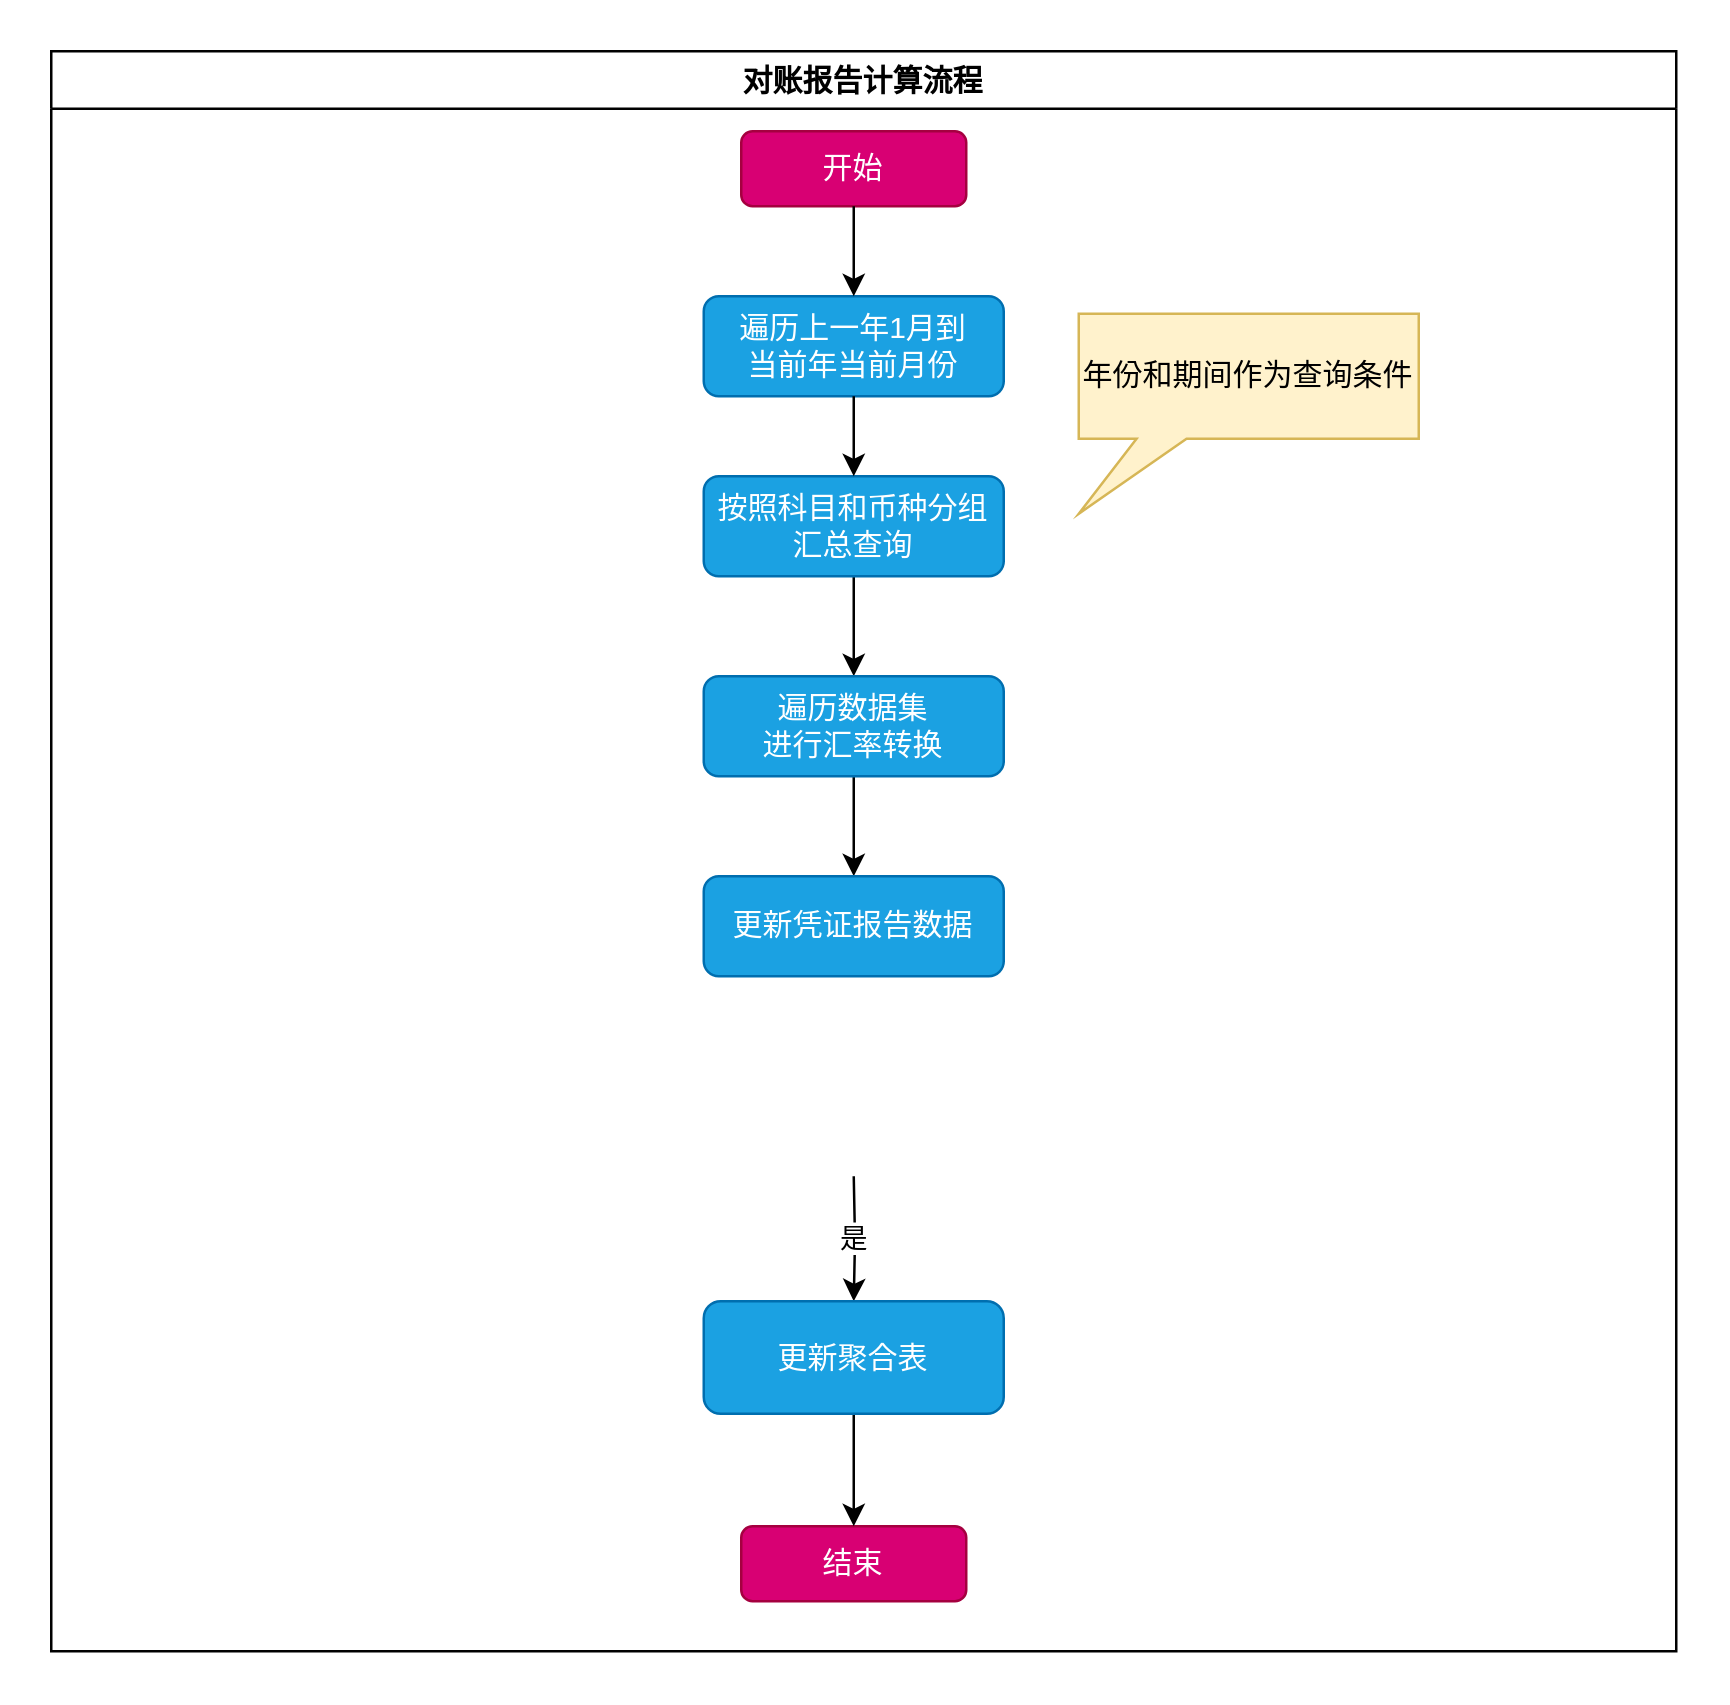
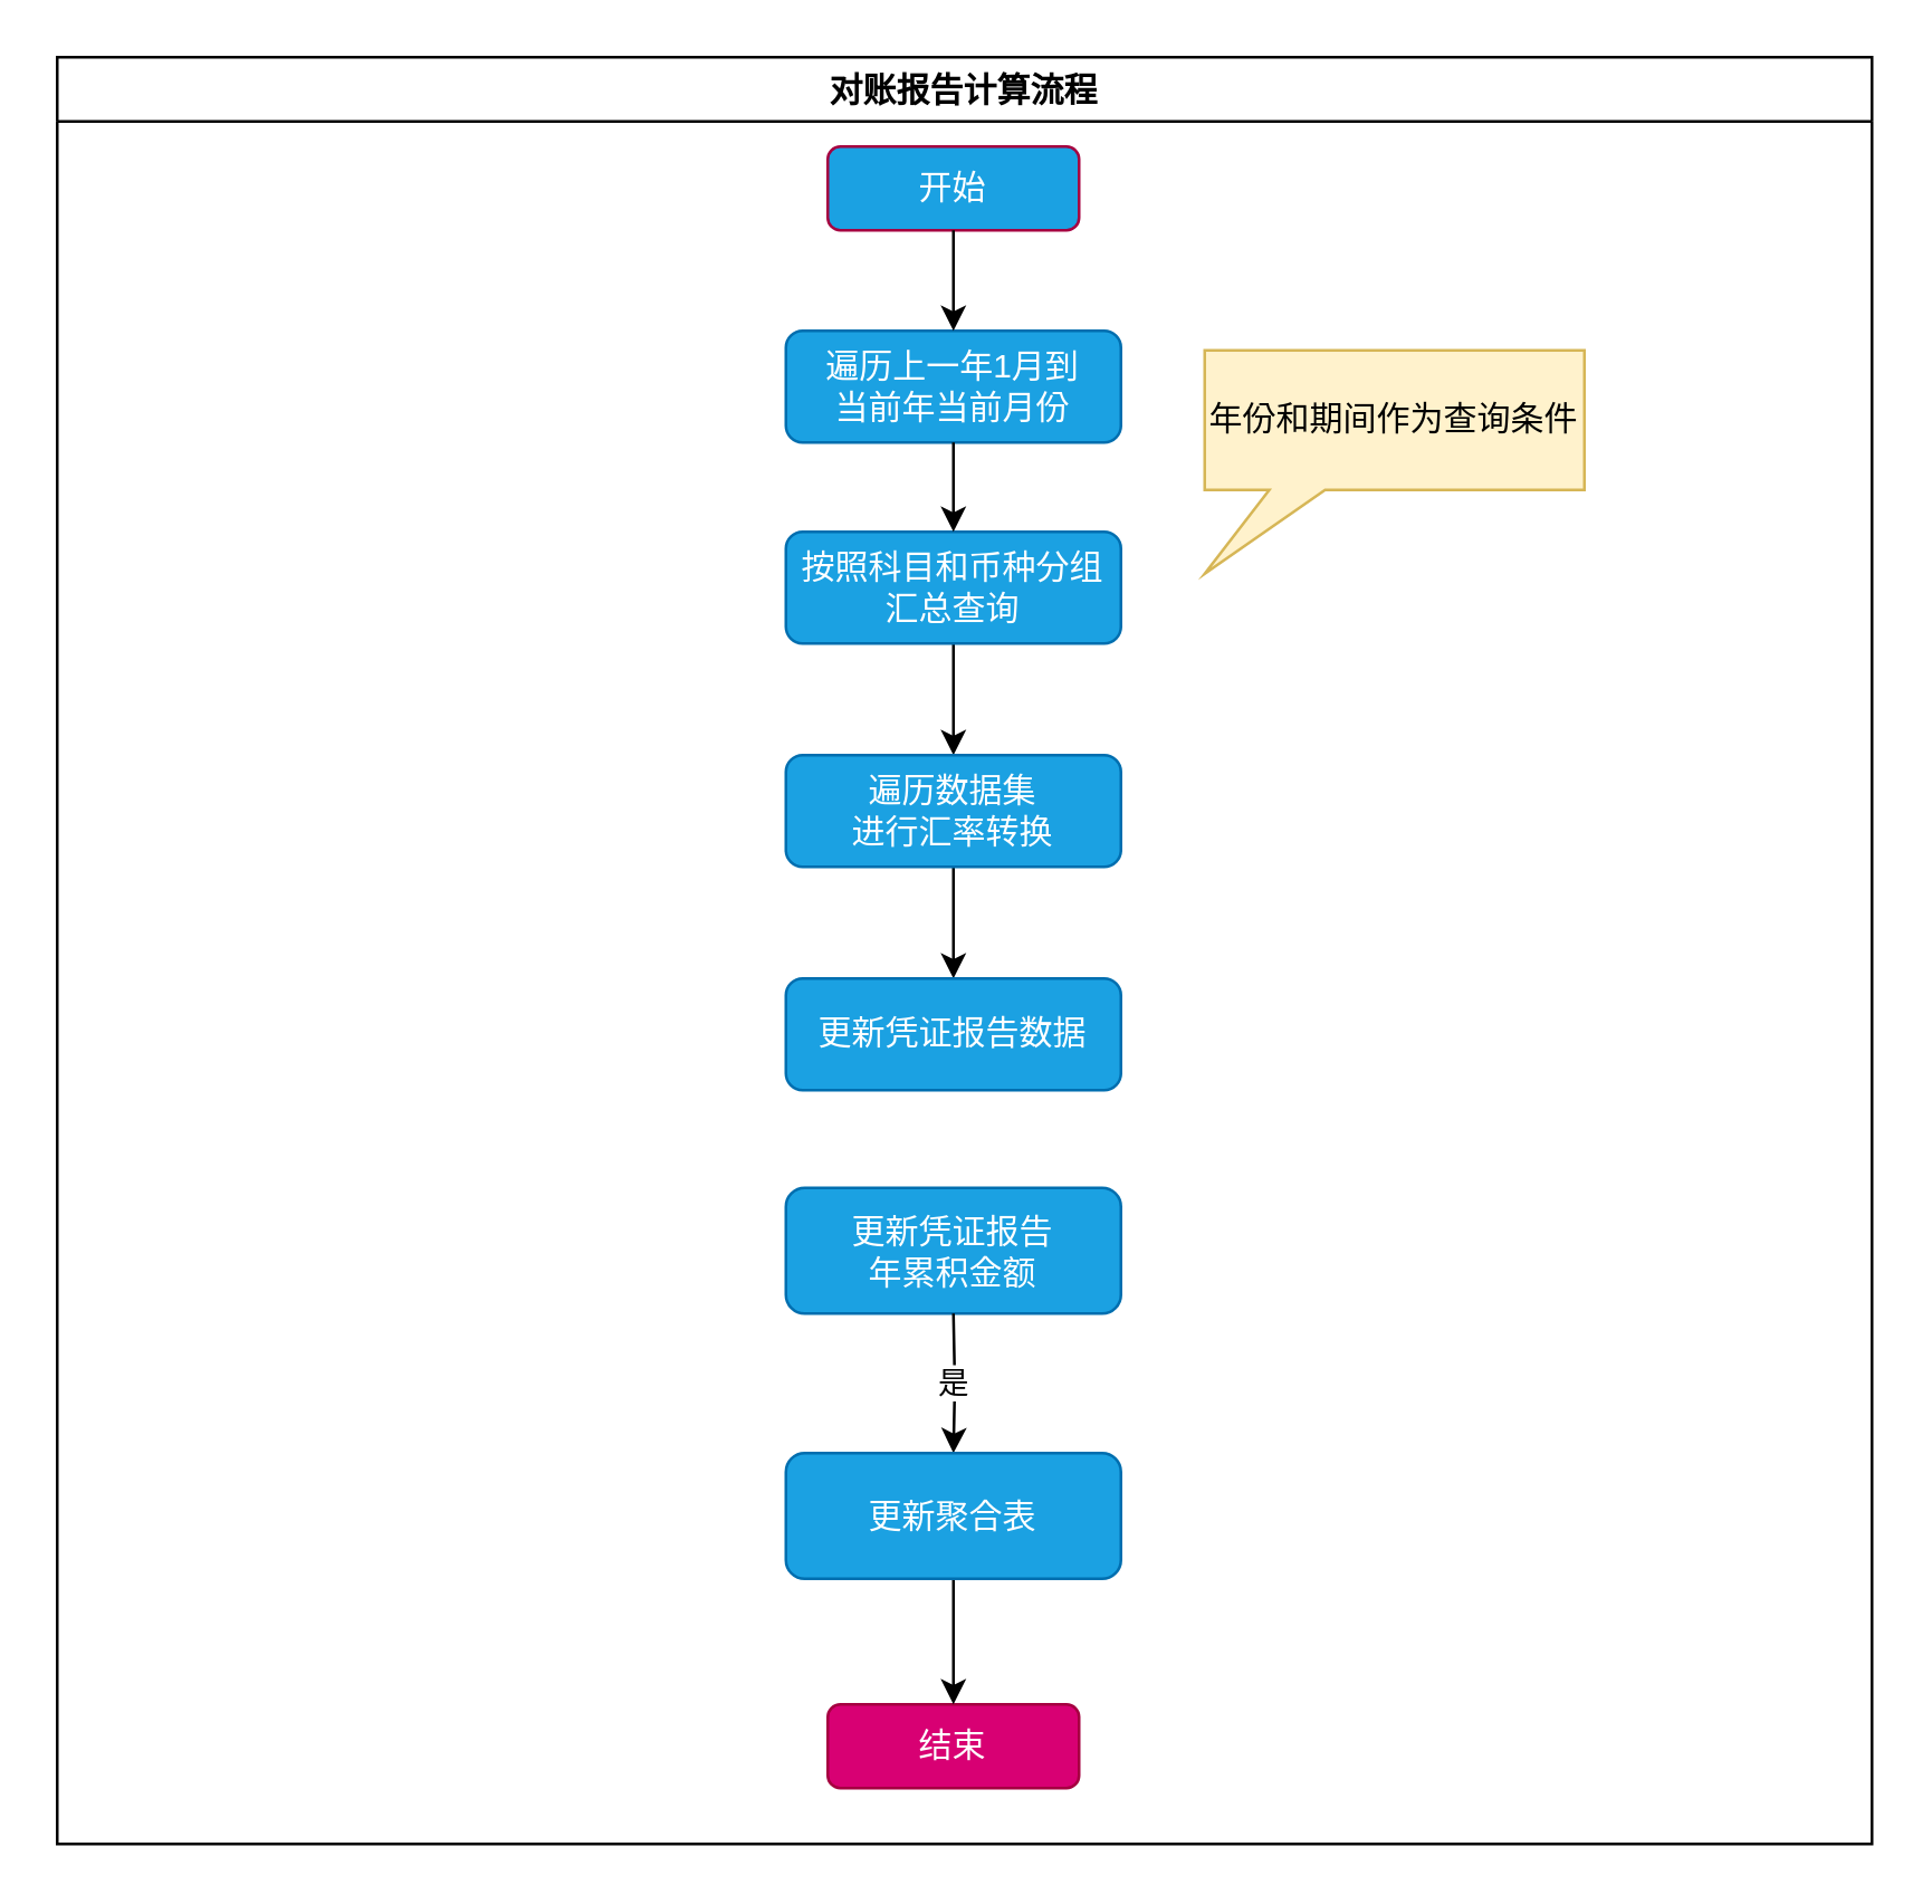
- <mxCell id="4" value="开始" style="rounded=1;whiteSpace=wrap;html=1;fontSize=12;glass=0;strokeWidth=1;shadow=0;fillColor=#d80073;fontColor=#ffffff;strokeColor=#A50040;" parent="2" vertex="1"><mxGeometry x="276" y="32" width="90" height="30" as="geometry" /></mxCell>
+ <mxCell id="4" value="开始" style="rounded=1;whiteSpace=wrap;html=1;fontSize=12;glass=0;strokeWidth=1;shadow=0;fillColor=#1ba1e2;fontColor=#ffffff;strokeColor=#A50040;" parent="2" vertex="1"><mxGeometry x="276" y="32" width="90" height="30" as="geometry" /></mxCell>
+ <mxCell id="3" value="更新凭证报告&lt;br&gt;年累积金额" style="rounded=1;whiteSpace=wrap;html=1;fontSize=12;glass=0;strokeWidth=1;shadow=0;fillColor=#1ba1e2;fontColor=#ffffff;strokeColor=#006EAF;" parent="2" vertex="1"><mxGeometry x="261" y="405" width="120" height="45" as="geometry" /></mxCell>
